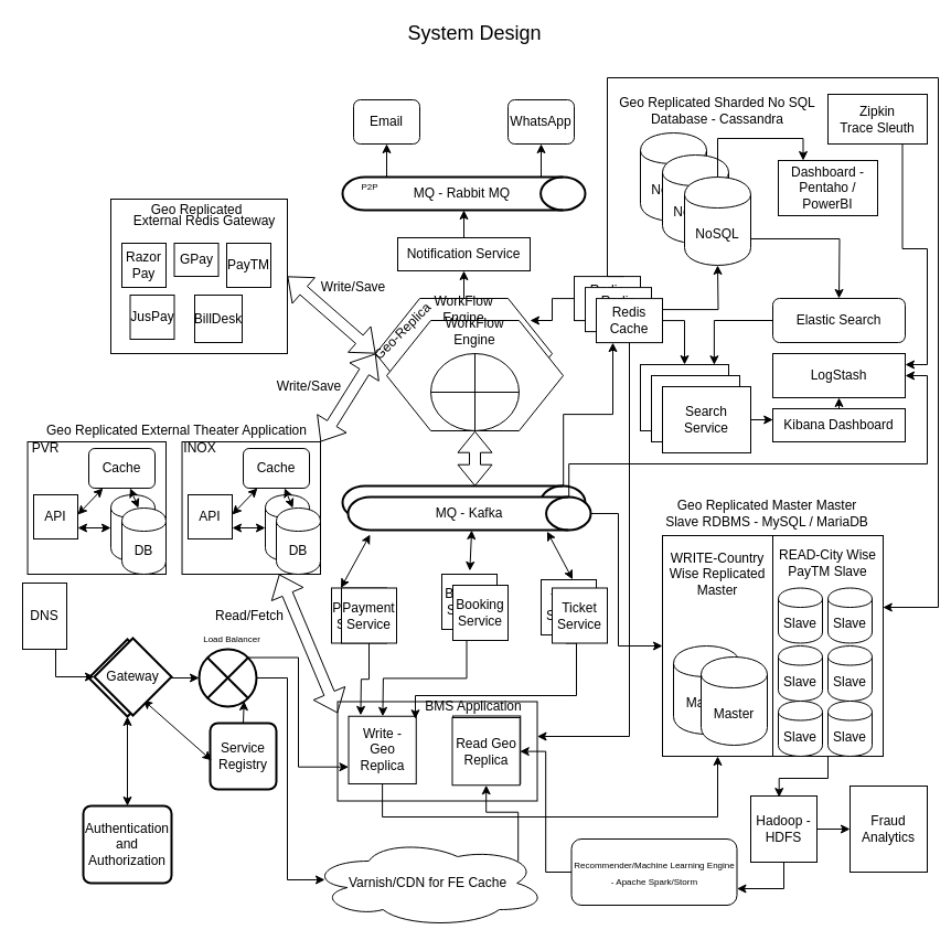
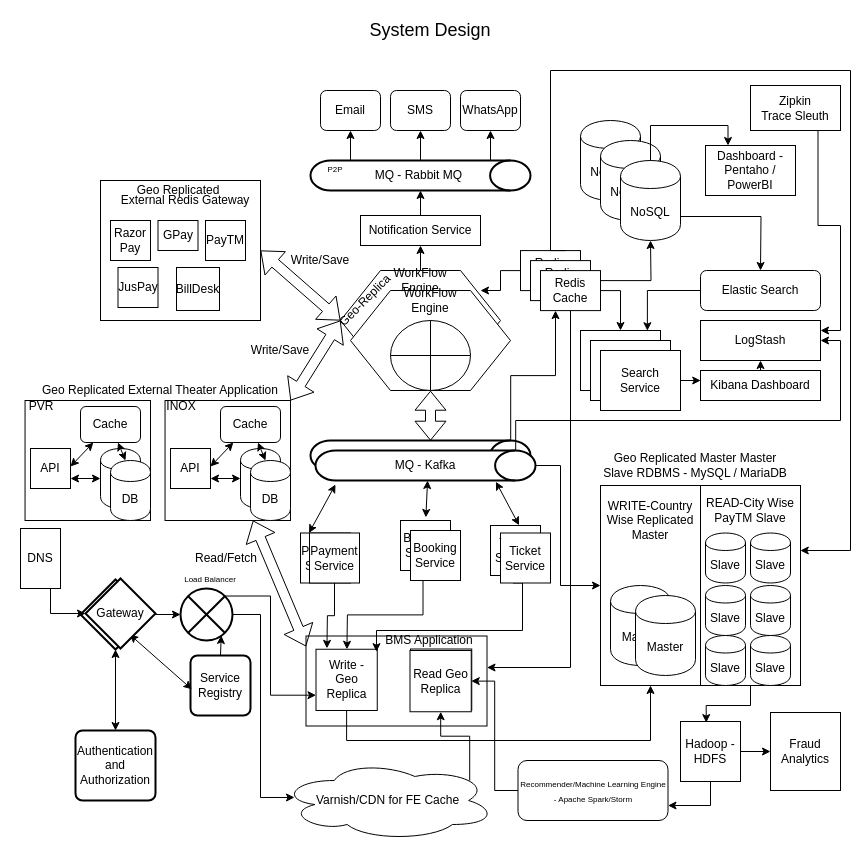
- <mxCell id="104" value="Geo Replicated Sharded No SQL Database - Cassandra" style="text;html=1;strokeColor=none;fillColor=none;align=center;verticalAlign=middle;whiteSpace=wrap;rounded=0;" vertex="1" parent="100"><mxGeometry width="180" height="20" as="geometry" /></mxCell>
+ <mxCell id="19" value="SMS" style="rounded=1;whiteSpace=wrap;html=1;" vertex="1" parent="3"><mxGeometry x="370" y="5" width="60" height="40" as="geometry" /></mxCell>
+ <mxCell id="20" style="edgeStyle=orthogonalEdgeStyle;rounded=0;orthogonalLoop=1;jettySize=auto;html=1;exitX=0.5;exitY=0;exitDx=0;exitDy=0;exitPerimeter=0;entryX=0.5;entryY=1;entryDx=0;entryDy=0;" edge="1" parent="3" source="15" target="19"><mxGeometry relative="1" as="geometry" /></mxCell>
